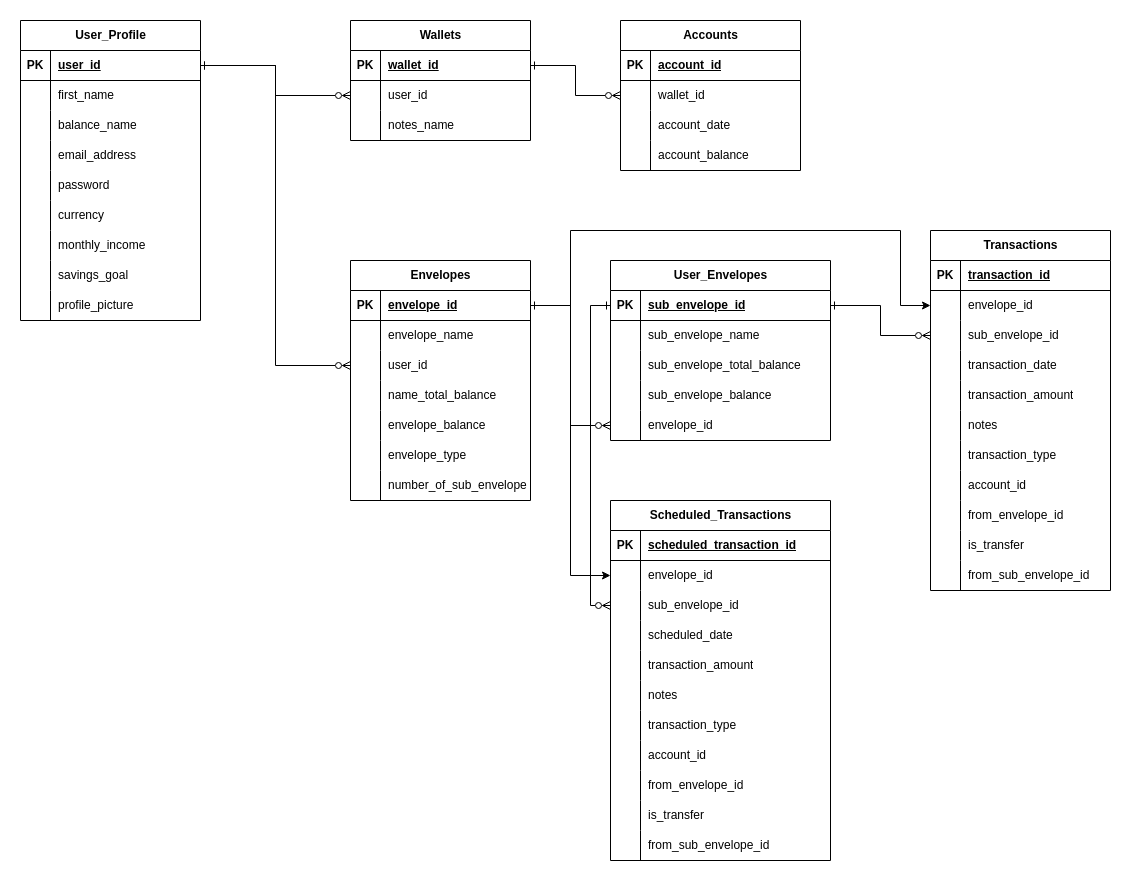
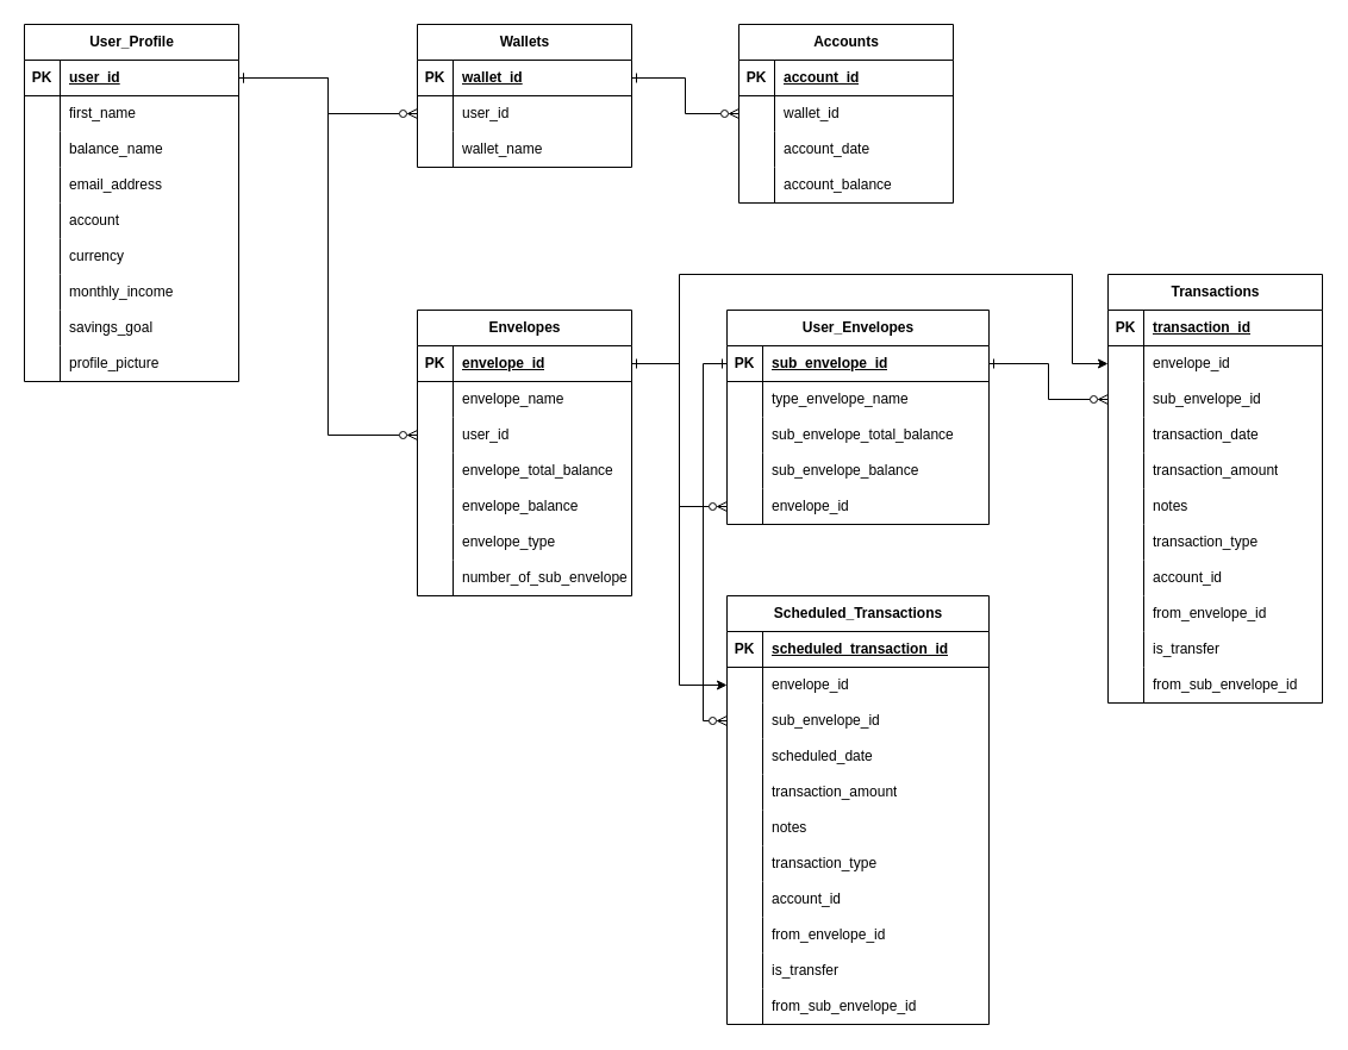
- <mxCell id="39" value="notes_name" style="shape=partialRectangle;connectable=0;fillColor=none;top=0;left=0;bottom=0;right=0;align=left;spacingLeft=6;overflow=hidden;whiteSpace=wrap;html=1;" parent="37" vertex="1"><mxGeometry x="30" width="150" height="30" as="geometry"><mxRectangle width="150" height="30" as="alternateBounds" /></mxGeometry></mxCell>
+ <mxCell id="39" value="wallet_name" style="shape=partialRectangle;connectable=0;fillColor=none;top=0;left=0;bottom=0;right=0;align=left;spacingLeft=6;overflow=hidden;whiteSpace=wrap;html=1;" parent="37" vertex="1"><mxGeometry x="30" width="150" height="30" as="geometry"><mxRectangle width="150" height="30" as="alternateBounds" /></mxGeometry></mxCell>
- <mxCell id="17" value="password" style="shape=partialRectangle;connectable=0;fillColor=none;top=0;left=0;bottom=0;right=0;align=left;spacingLeft=6;overflow=hidden;whiteSpace=wrap;html=1;" parent="15" vertex="1"><mxGeometry x="30" width="150" height="30" as="geometry"><mxRectangle width="150" height="30" as="alternateBounds" /></mxGeometry></mxCell>
+ <mxCell id="17" value="account" style="shape=partialRectangle;connectable=0;fillColor=none;top=0;left=0;bottom=0;right=0;align=left;spacingLeft=6;overflow=hidden;whiteSpace=wrap;html=1;" parent="15" vertex="1"><mxGeometry x="30" width="150" height="30" as="geometry"><mxRectangle width="150" height="30" as="alternateBounds" /></mxGeometry></mxCell>
- <mxCell id="81" value="sub_envelope_name" style="shape=partialRectangle;connectable=0;fillColor=none;top=0;left=0;bottom=0;right=0;align=left;spacingLeft=6;overflow=hidden;whiteSpace=wrap;html=1;" parent="79" vertex="1"><mxGeometry x="30" width="190" height="30" as="geometry"><mxRectangle width="190" height="30" as="alternateBounds" /></mxGeometry></mxCell>
+ <mxCell id="81" value="type_envelope_name" style="shape=partialRectangle;connectable=0;fillColor=none;top=0;left=0;bottom=0;right=0;align=left;spacingLeft=6;overflow=hidden;whiteSpace=wrap;html=1;" parent="79" vertex="1"><mxGeometry x="30" width="190" height="30" as="geometry"><mxRectangle width="190" height="30" as="alternateBounds" /></mxGeometry></mxCell>
- <mxCell id="65" value="name_total_balance" style="shape=partialRectangle;connectable=0;fillColor=none;top=0;left=0;bottom=0;right=0;align=left;spacingLeft=6;overflow=hidden;whiteSpace=wrap;html=1;" parent="63" vertex="1"><mxGeometry x="30" width="150" height="30" as="geometry"><mxRectangle width="150" height="30" as="alternateBounds" /></mxGeometry></mxCell>
+ <mxCell id="65" value="envelope_total_balance" style="shape=partialRectangle;connectable=0;fillColor=none;top=0;left=0;bottom=0;right=0;align=left;spacingLeft=6;overflow=hidden;whiteSpace=wrap;html=1;" parent="63" vertex="1"><mxGeometry x="30" width="150" height="30" as="geometry"><mxRectangle width="150" height="30" as="alternateBounds" /></mxGeometry></mxCell>
